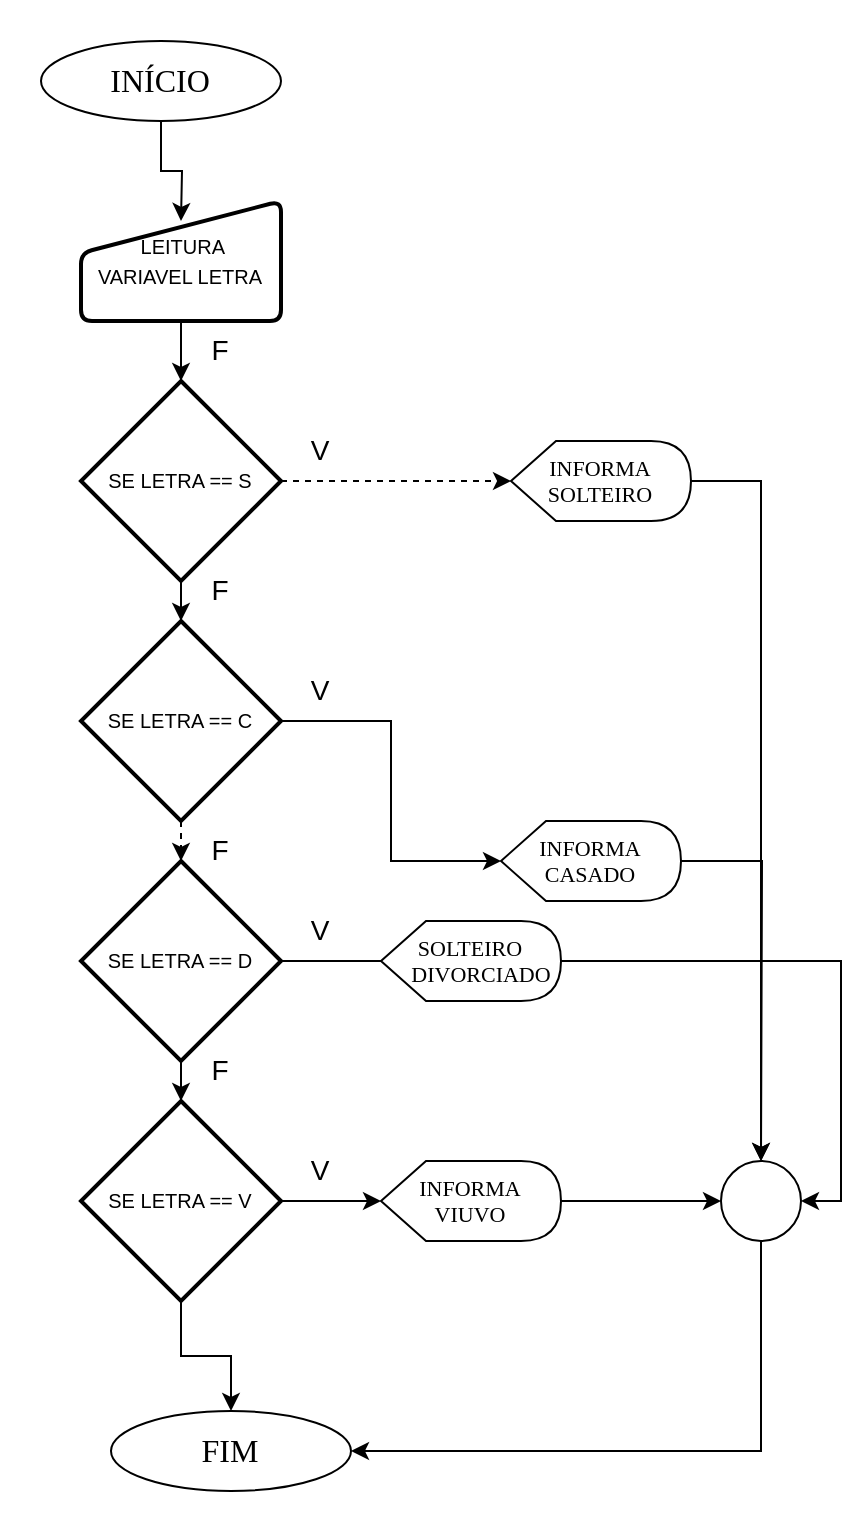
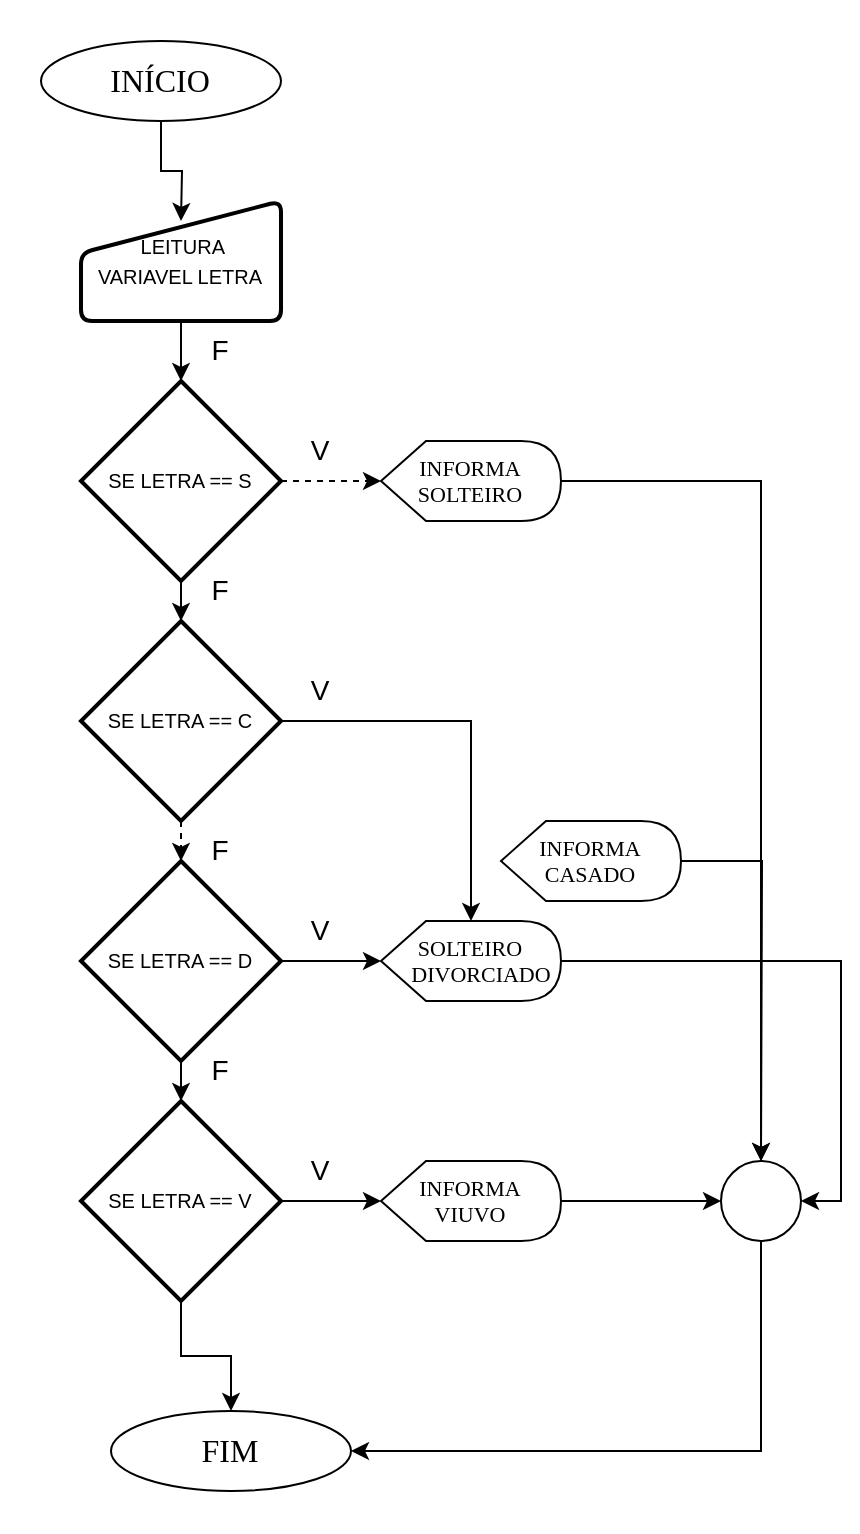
- <mxCell id="8" value="&lt;font face=&quot;Times New Roman&quot; style=&quot;font-size: 11px;&quot;&gt;INFORMA&lt;/font&gt;&lt;div style=&quot;font-size: 11px;&quot;&gt;&lt;font face=&quot;auJy5g3nRt0Zqfw2Nj40&quot; style=&quot;font-size: 11px;&quot;&gt;SOLTEIRO&lt;/font&gt;&lt;/div&gt;" style="shape=display;whiteSpace=wrap;html=1;" parent="1" vertex="1"><mxGeometry x="255" y="220" width="90" height="40" as="geometry" /></mxCell>
+ <mxCell id="8" value="&lt;font face=&quot;Times New Roman&quot; style=&quot;font-size: 11px;&quot;&gt;INFORMA&lt;/font&gt;&lt;div style=&quot;font-size: 11px;&quot;&gt;&lt;font face=&quot;auJy5g3nRt0Zqfw2Nj40&quot; style=&quot;font-size: 11px;&quot;&gt;SOLTEIRO&lt;/font&gt;&lt;/div&gt;" style="shape=display;whiteSpace=wrap;html=1;" parent="1" vertex="1"><mxGeometry x="190" y="220" width="90" height="40" as="geometry" /></mxCell>
- <mxCell id="13" value="" style="edgeStyle=orthogonalEdgeStyle;rounded=0;orthogonalLoop=1;jettySize=auto;html=1;" parent="1" source="14" target="20" edge="1"><mxGeometry relative="1" as="geometry" /></mxCell>
+ <mxCell id="13" value="" style="edgeStyle=orthogonalEdgeStyle;rounded=0;orthogonalLoop=1;jettySize=auto;html=1;" parent="1" source="14" target="22" edge="1"><mxGeometry relative="1" as="geometry" /></mxCell>
- <mxCell id="15" value="" style="edgeStyle=orthogonalEdgeStyle;rounded=0;orthogonalLoop=1;jettySize=auto;html=1;endArrow=none;" parent="1" source="16" target="22" edge="1"><mxGeometry relative="1" as="geometry" /></mxCell>
+ <mxCell id="15" value="" style="edgeStyle=orthogonalEdgeStyle;rounded=0;orthogonalLoop=1;jettySize=auto;html=1;" parent="1" source="16" target="22" edge="1"><mxGeometry relative="1" as="geometry" /></mxCell>
